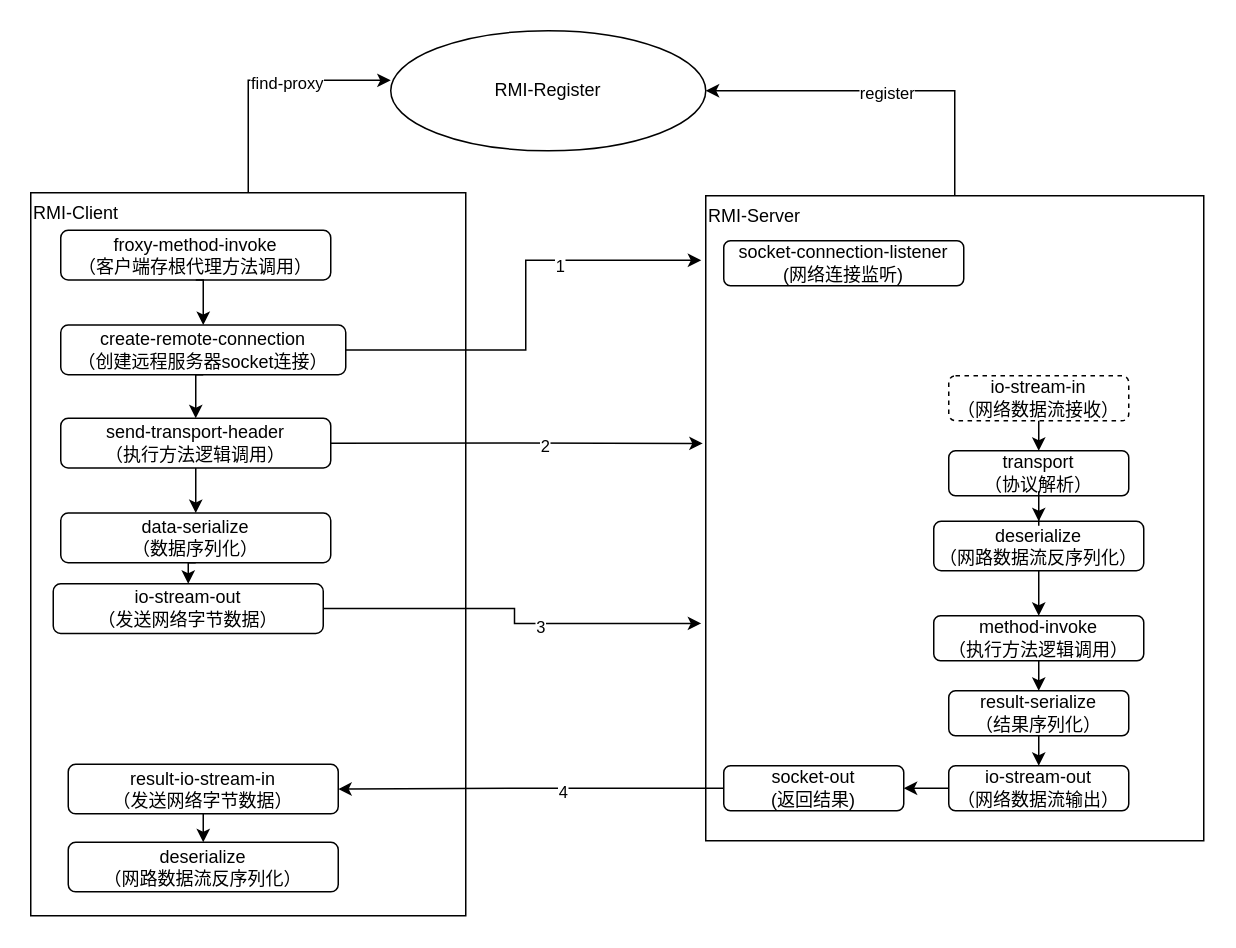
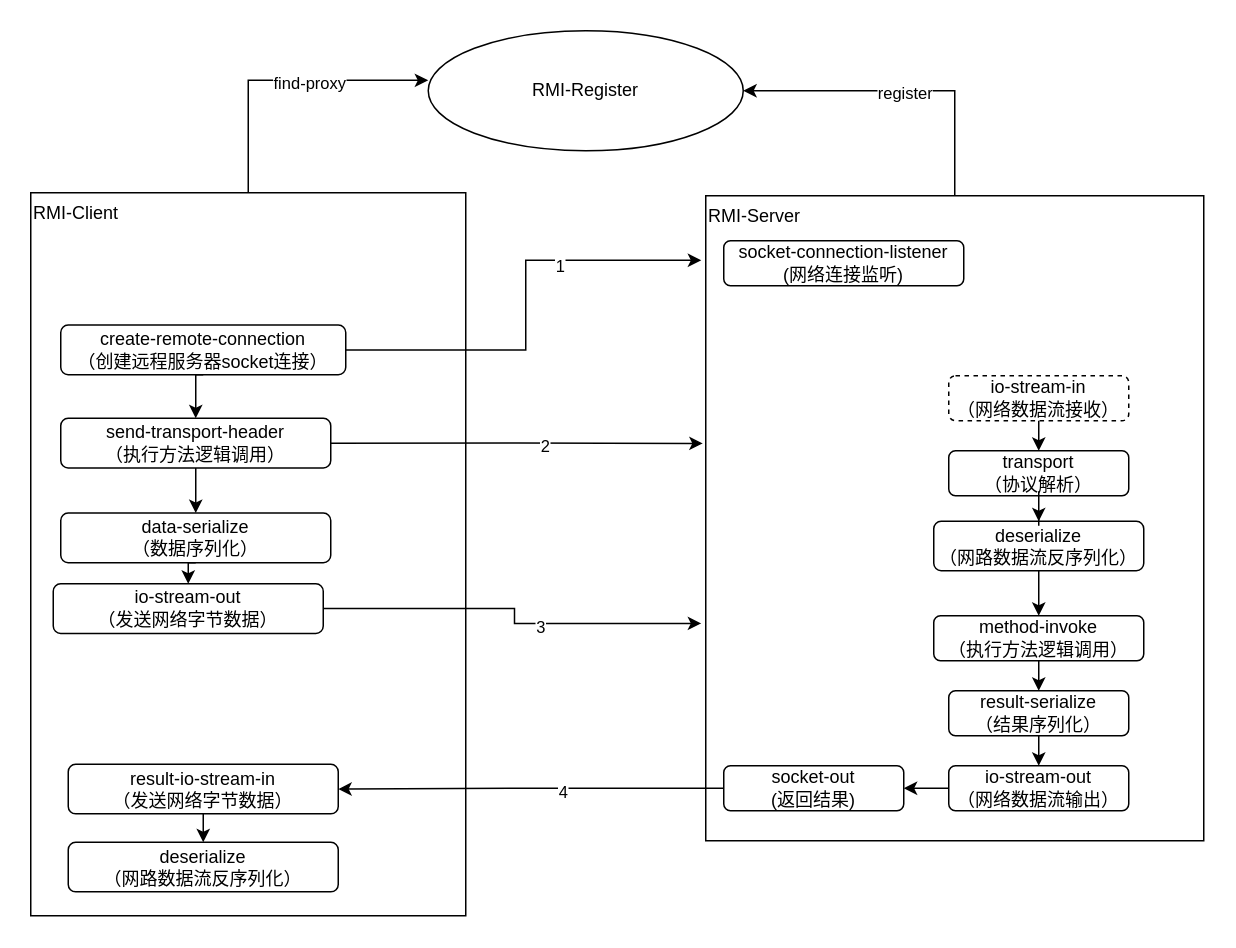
- <mxCell id="2" value="RMI-Register" style="ellipse;whiteSpace=wrap;html=1;align=center;" vertex="1" parent="1"><mxGeometry x="260" y="20" width="210" height="80" as="geometry" /></mxCell>
+ <mxCell id="2" value="RMI-Register" style="ellipse;whiteSpace=wrap;html=1;align=center;" vertex="1" parent="1"><mxGeometry x="285" y="20" width="210" height="80" as="geometry" /></mxCell>
- <mxCell id="21" value="froxy-method-invoke&lt;br&gt;（客户端存根代理方法调用）" style="rounded=1;whiteSpace=wrap;html=1;align=center;" vertex="1" parent="19"><mxGeometry x="20" y="33.077" width="180" height="33.077" as="geometry" /></mxCell>
- <mxCell id="24" style="edgeStyle=orthogonalEdgeStyle;rounded=0;orthogonalLoop=1;jettySize=auto;html=1;exitX=0.5;exitY=1;exitDx=0;exitDy=0;entryX=0.5;entryY=0;entryDx=0;entryDy=0;" edge="1" parent="19" source="21" target="23"><mxGeometry relative="1" as="geometry" /></mxCell>
